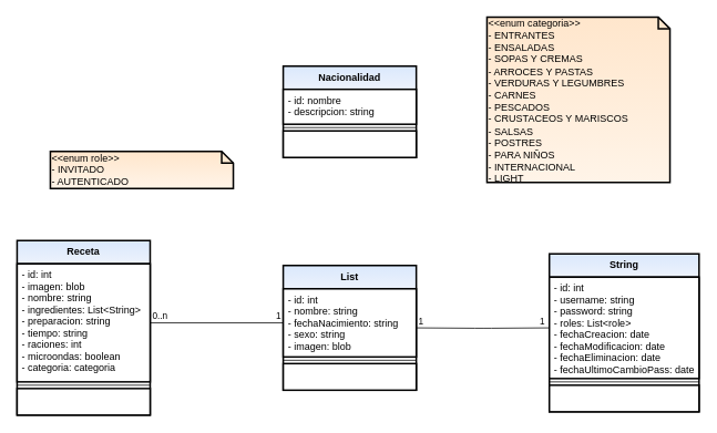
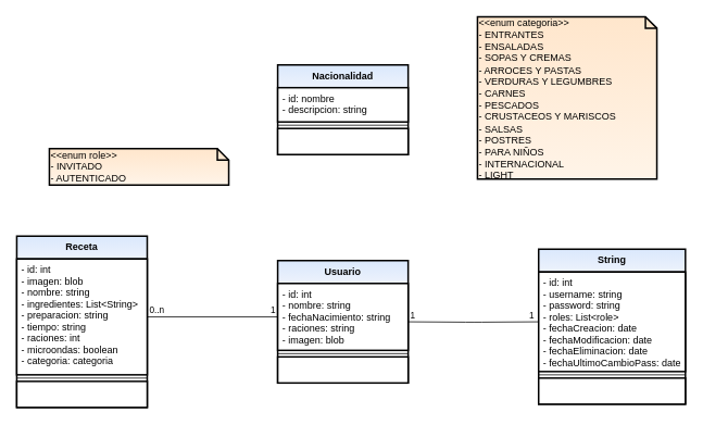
- <mxCell id="6" value="List" style="swimlane;fontStyle=1;align=center;verticalAlign=top;childLayout=stackLayout;horizontal=1;startSize=28;horizontalStack=0;resizeParent=1;resizeParentMax=0;resizeLast=0;collapsible=1;marginBottom=0;strokeWidth=2;fillColor=#dae8fc;strokeColor=#000000;gradientColor=#EDF2FC;gradientDirection=south;labelBackgroundColor=none;" parent="1" vertex="1"><mxGeometry x="340" y="319" width="160" height="150" as="geometry" /></mxCell>
+ <mxCell id="6" value="Usuario" style="swimlane;fontStyle=1;align=center;verticalAlign=top;childLayout=stackLayout;horizontal=1;startSize=28;horizontalStack=0;resizeParent=1;resizeParentMax=0;resizeLast=0;collapsible=1;marginBottom=0;strokeWidth=2;fillColor=#dae8fc;strokeColor=#000000;gradientColor=#EDF2FC;gradientDirection=south;labelBackgroundColor=none;" parent="1" vertex="1"><mxGeometry x="340" y="319" width="160" height="150" as="geometry" /></mxCell>
- <mxCell id="7" value="- id: int&#10;- nombre: string&#10;- fechaNacimiento: string&#10;- sexo: string&#10;- imagen: blob" style="text;align=left;verticalAlign=top;spacingLeft=4;spacingRight=4;overflow=hidden;rotatable=0;points=[[0,0.5],[1,0.5]];portConstraint=eastwest;labelBackgroundColor=none;fillColor=#ffffff;strokeWidth=2;strokeColor=#000000;" parent="6" vertex="1"><mxGeometry y="28" width="160" height="82" as="geometry" /></mxCell>
+ <mxCell id="7" value="- id: int&#10;- nombre: string&#10;- fechaNacimiento: string&#10;- raciones: string&#10;- imagen: blob" style="text;align=left;verticalAlign=top;spacingLeft=4;spacingRight=4;overflow=hidden;rotatable=0;points=[[0,0.5],[1,0.5]];portConstraint=eastwest;labelBackgroundColor=none;fillColor=#ffffff;strokeWidth=2;strokeColor=#000000;" parent="6" vertex="1"><mxGeometry y="28" width="160" height="82" as="geometry" /></mxCell>
